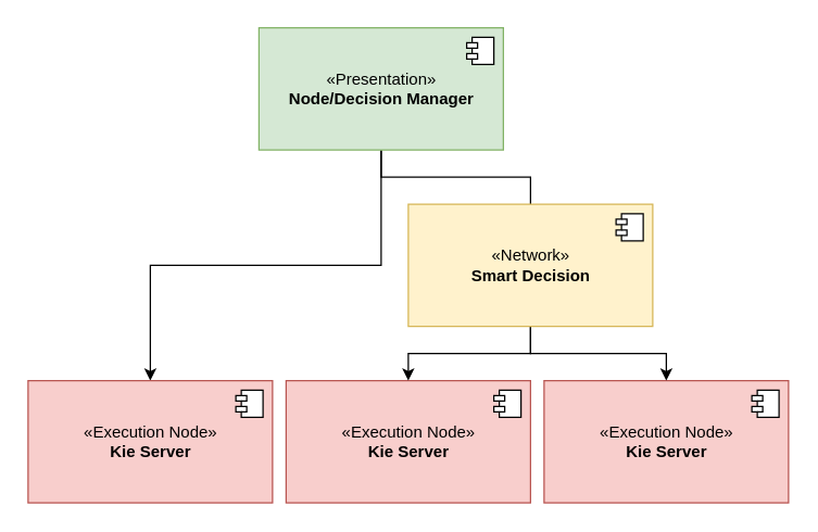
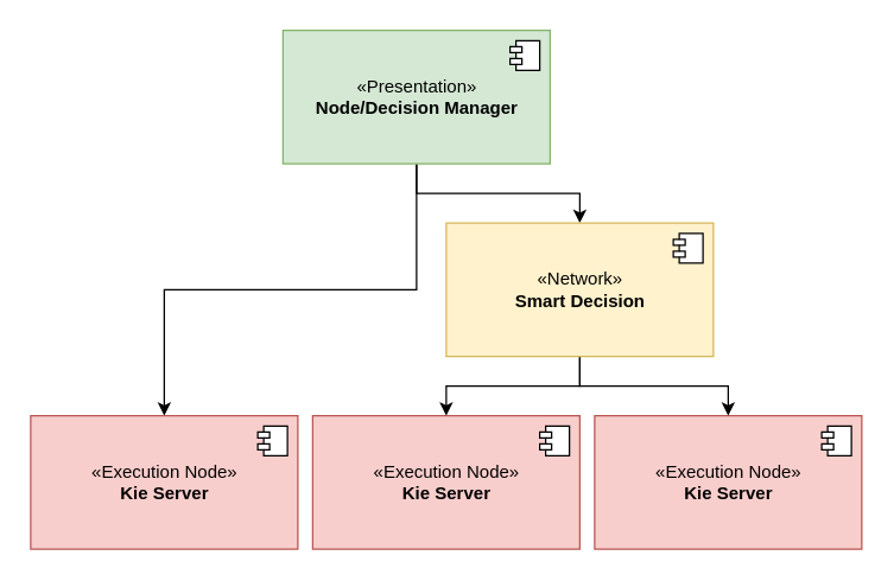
- <mxCell id="3" style="edgeStyle=orthogonalEdgeStyle;rounded=0;orthogonalLoop=1;jettySize=auto;html=1;entryX=0.5;entryY=0;entryDx=0;entryDy=0;endArrow=none;" edge="1" parent="1" source="4" target="14"><mxGeometry relative="1" as="geometry" /></mxCell>
+ <mxCell id="3" style="edgeStyle=orthogonalEdgeStyle;rounded=0;orthogonalLoop=1;jettySize=auto;html=1;entryX=0.5;entryY=0;entryDx=0;entryDy=0;" edge="1" parent="1" source="4" target="14"><mxGeometry relative="1" as="geometry" /></mxCell>
